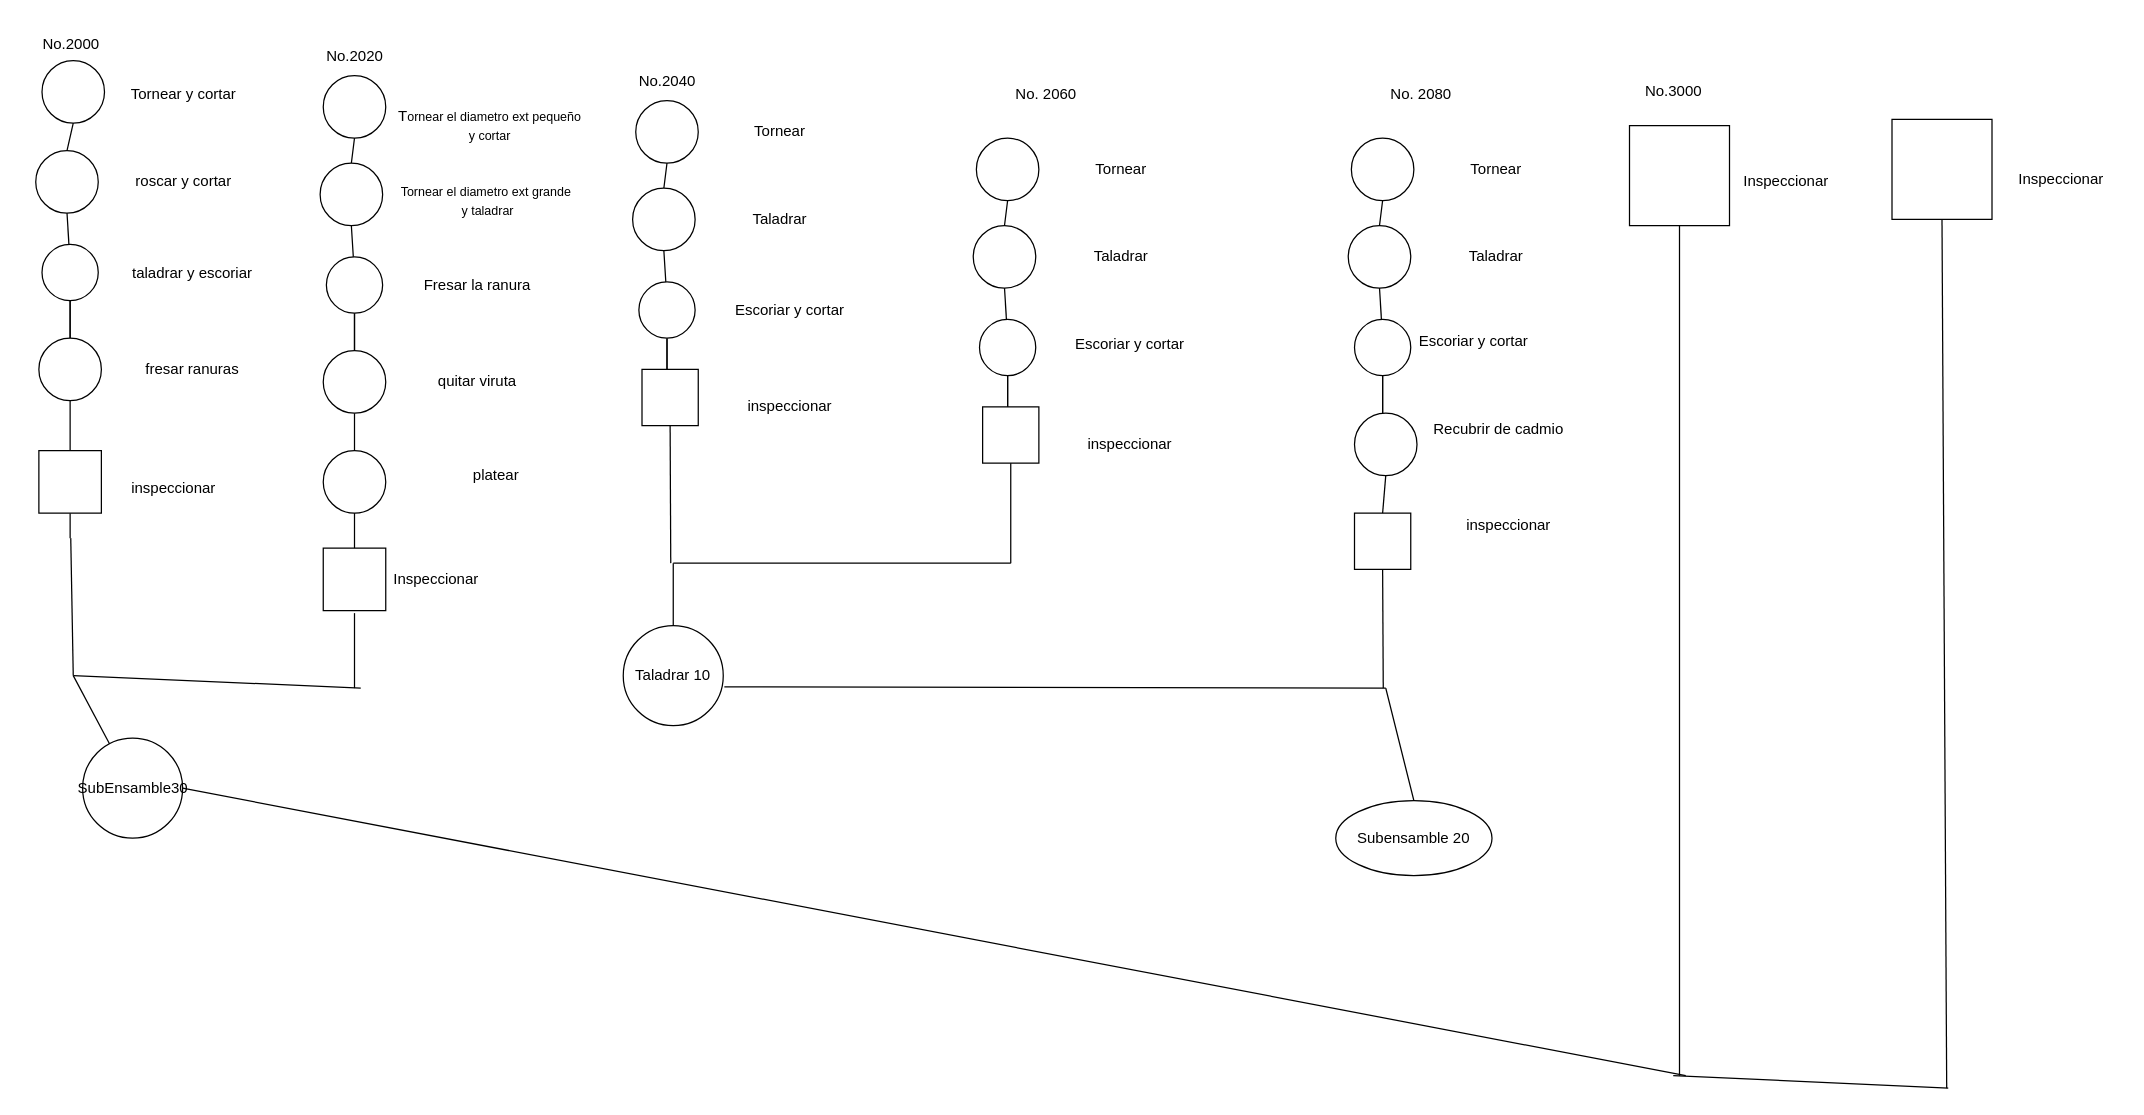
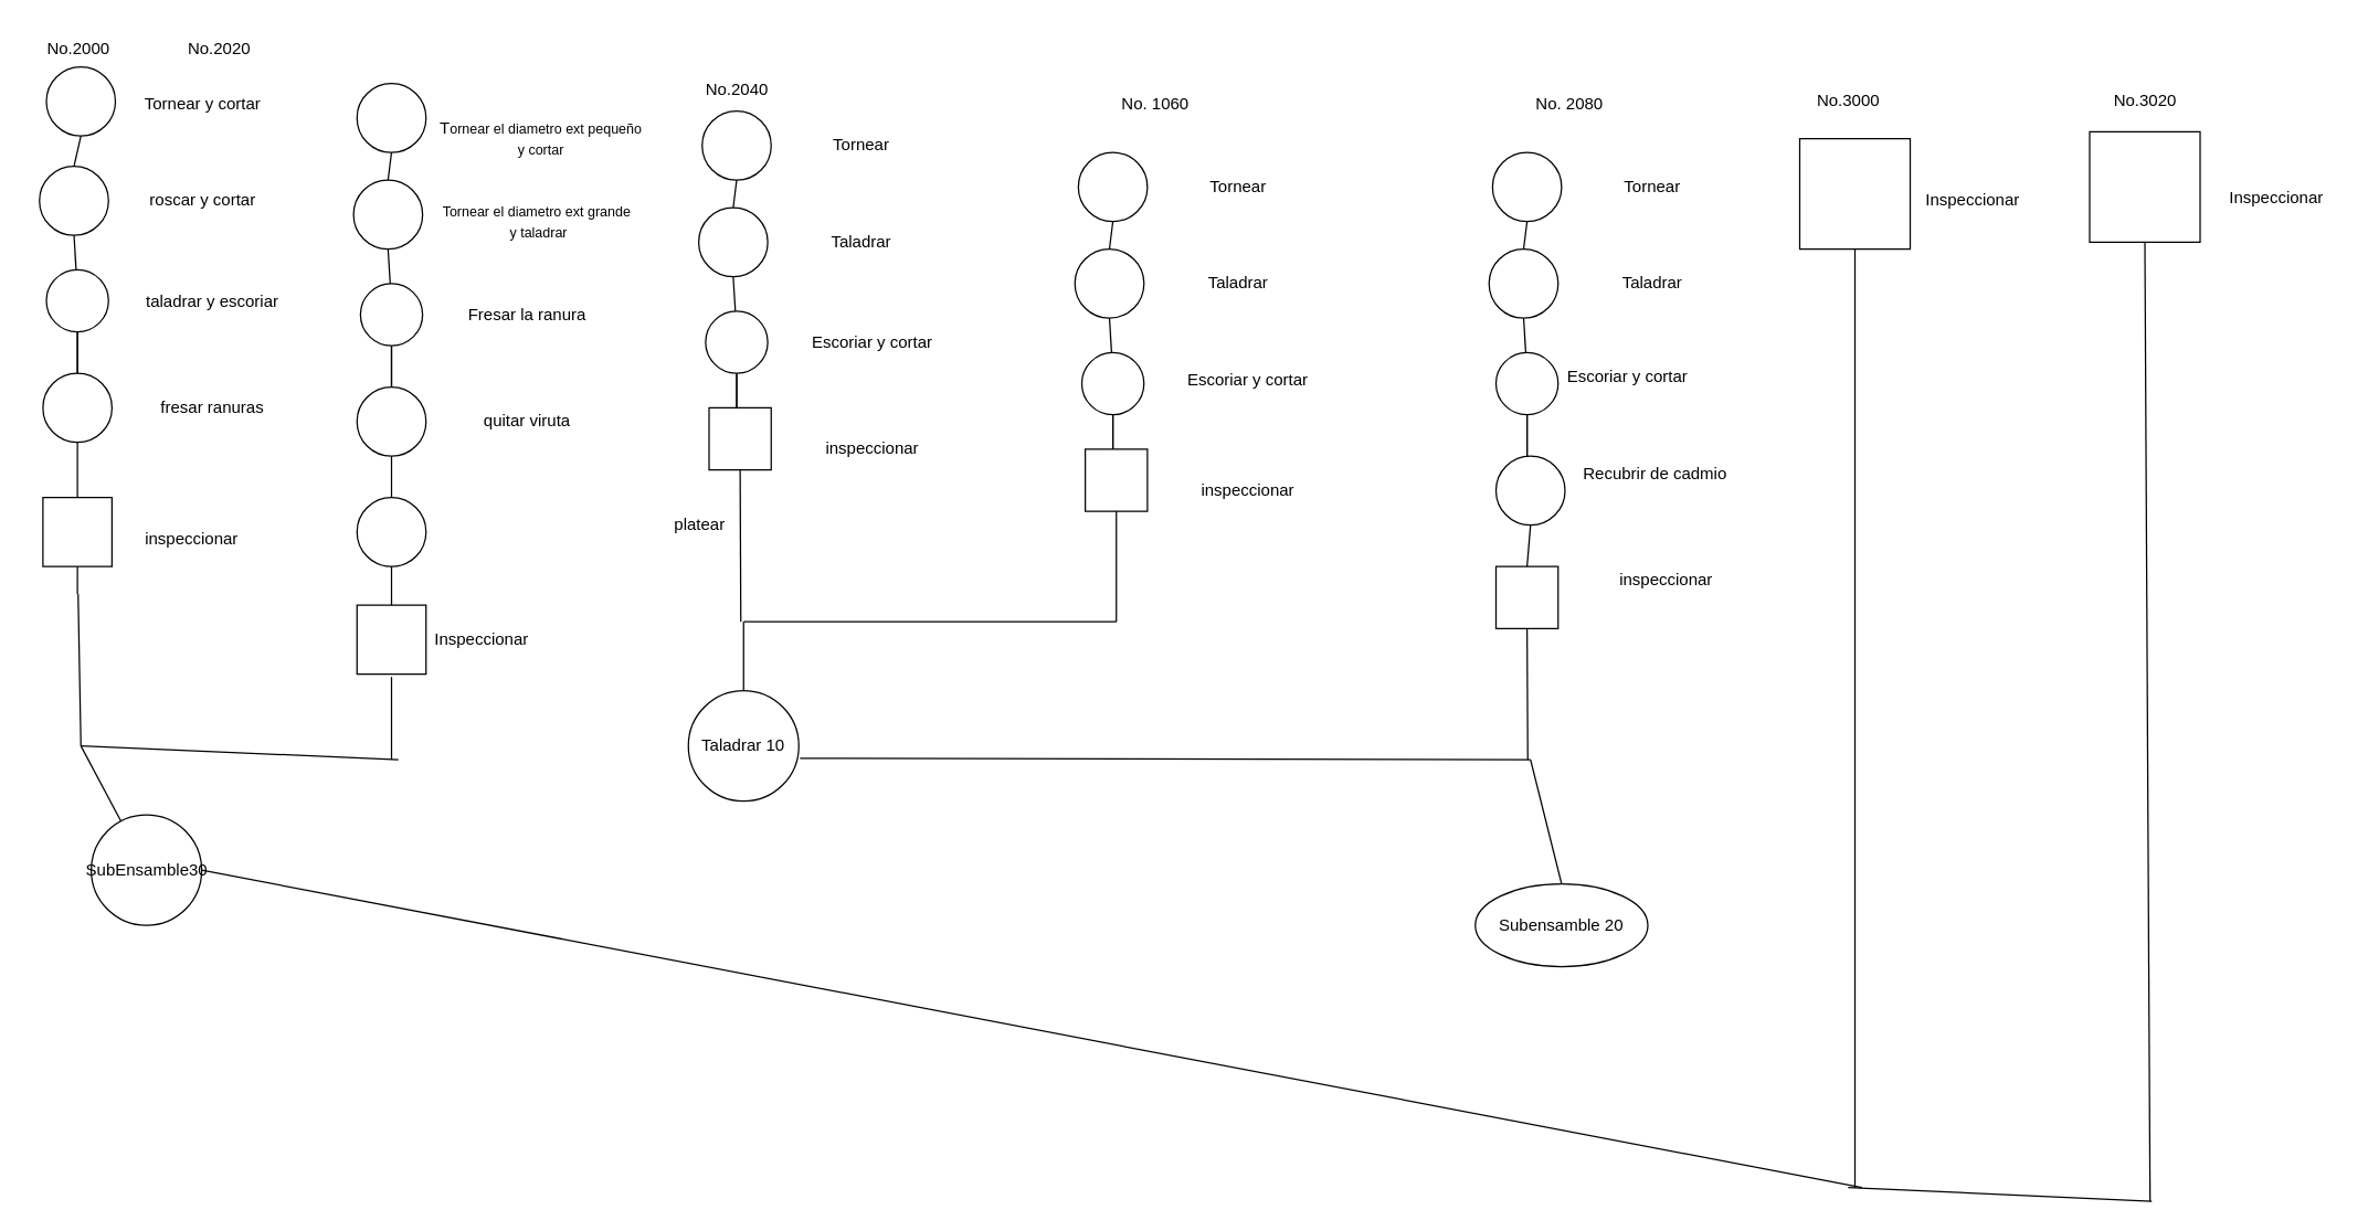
- <mxCell id="33" value="No.2020" style="text;html=1;align=center;verticalAlign=middle;resizable=0;points=[];autosize=1;strokeColor=none;fillColor=none;" vertex="1" parent="1"><mxGeometry x="248" y="30" width="70" height="30" as="geometry" /></mxCell>
+ <mxCell id="33" value="No.2020" style="text;html=1;align=center;verticalAlign=middle;resizable=0;points=[];autosize=1;strokeColor=none;fillColor=none;" vertex="1" parent="1"><mxGeometry x="123" y="20" width="70" height="30" as="geometry" /></mxCell>
+ <mxCell id="86" value="No.3020" style="text;html=1;align=center;verticalAlign=middle;resizable=0;points=[];autosize=1;strokeColor=none;fillColor=none;" vertex="1" parent="1"><mxGeometry x="1518" y="58" width="70" height="30" as="geometry" /></mxCell>
- <mxCell id="51" value="No. 2060" style="text;html=1;align=center;verticalAlign=middle;resizable=0;points=[];autosize=1;strokeColor=none;fillColor=none;" vertex="1" parent="1"><mxGeometry x="800.5" y="60" width="70" height="30" as="geometry" /></mxCell>
+ <mxCell id="51" value="No. 1060" style="text;html=1;align=center;verticalAlign=middle;resizable=0;points=[];autosize=1;strokeColor=none;fillColor=none;" vertex="1" parent="1"><mxGeometry x="800.5" y="60" width="70" height="30" as="geometry" /></mxCell>
- <mxCell id="38" value="platear" style="text;html=1;align=center;verticalAlign=middle;resizable=0;points=[];autosize=1;strokeColor=none;fillColor=none;" vertex="1" parent="1"><mxGeometry x="365.5" y="365" width="60" height="30" as="geometry" /></mxCell>
+ <mxCell id="38" value="platear" style="text;html=1;align=center;verticalAlign=middle;resizable=0;points=[];autosize=1;strokeColor=none;fillColor=none;" vertex="1" parent="1"><mxGeometry x="475.5" y="365" width="60" height="30" as="geometry" /></mxCell>
